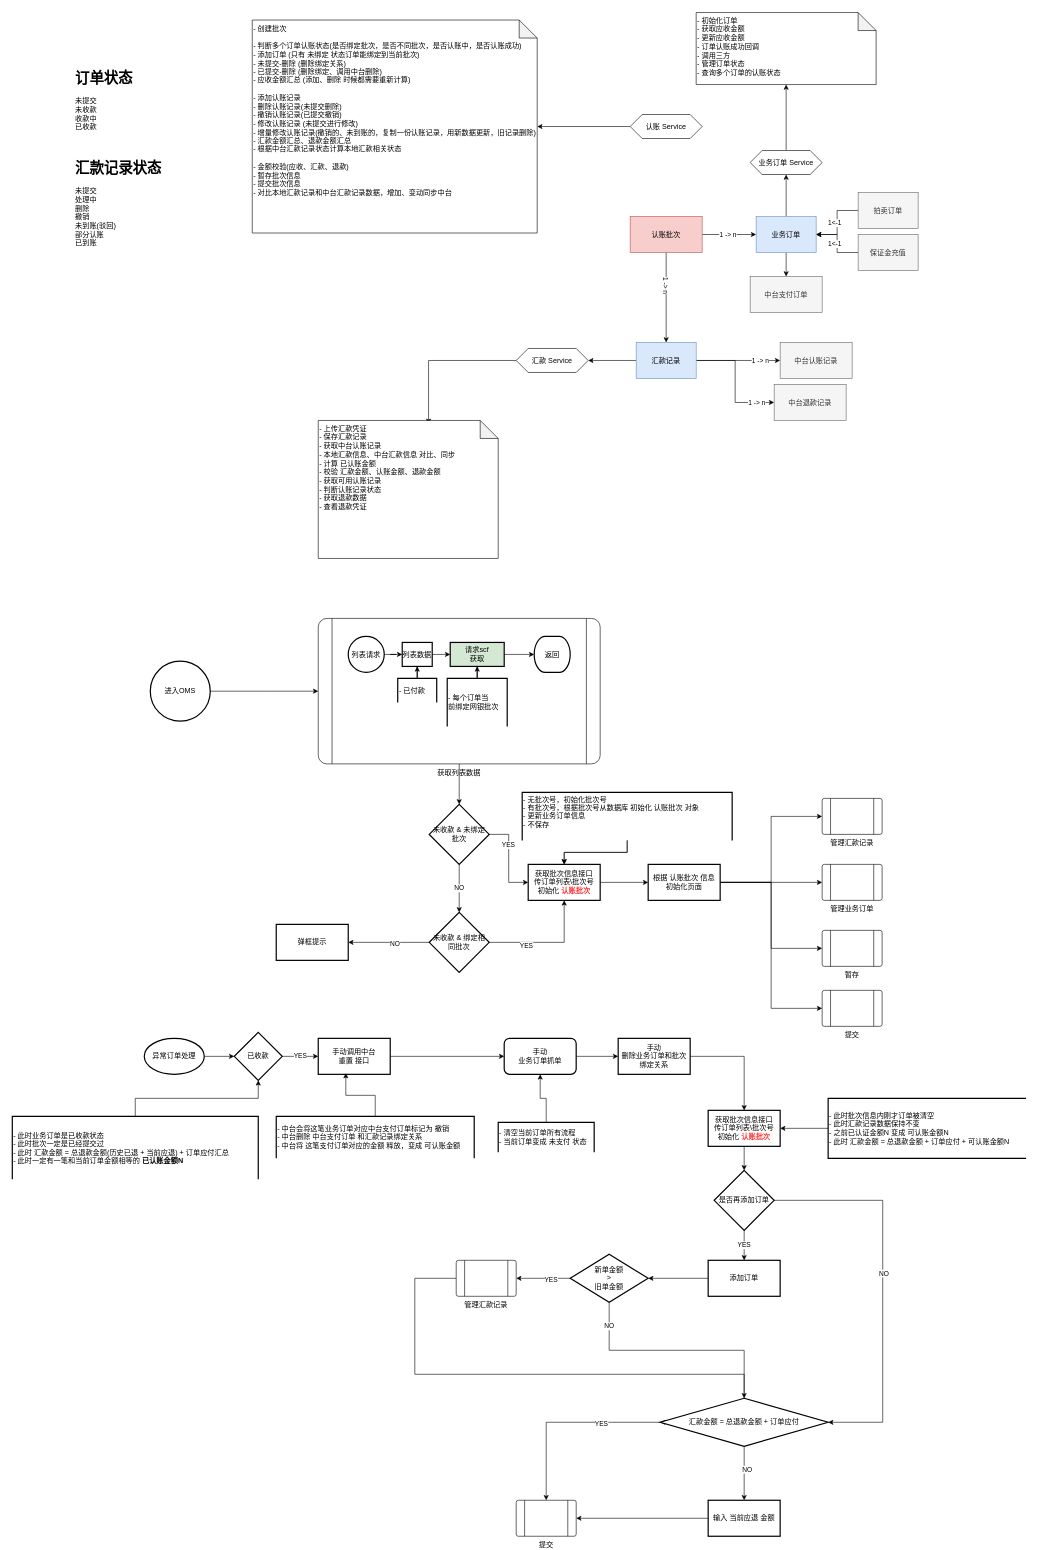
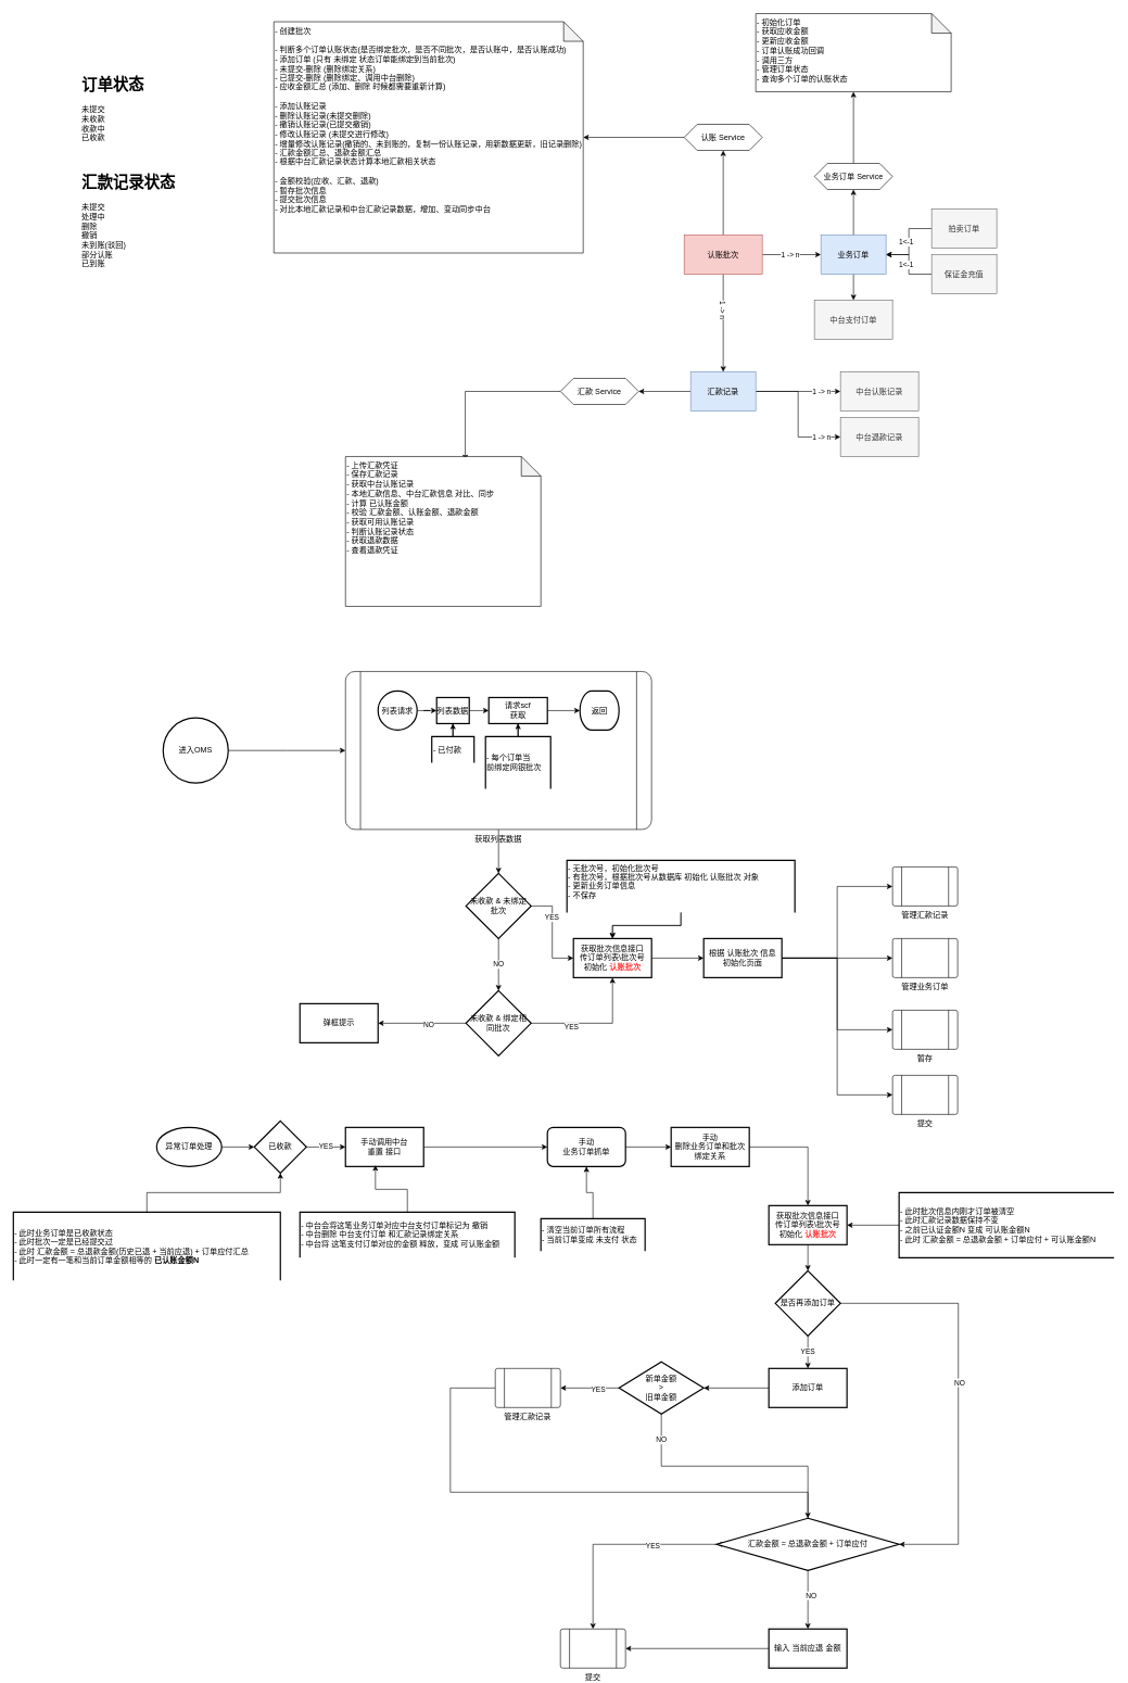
+ <mxCell id="8" style="edgeStyle=orthogonalEdgeStyle;rounded=0;orthogonalLoop=1;jettySize=auto;html=1;" parent="1" source="9" target="20" edge="1"><mxGeometry relative="1" as="geometry" /></mxCell>
- <mxCell id="18" value="中台认账记录" style="whiteSpace=wrap;html=1;fillColor=#f5f5f5;strokeColor=#666666;rounded=0;fontColor=#333333;" parent="1" vertex="1"><mxGeometry x="1300" y="570" width="120" height="60" as="geometry" /></mxCell>
+ <mxCell id="18" value="中台认账记录" style="whiteSpace=wrap;html=1;fillColor=#f5f5f5;strokeColor=#666666;rounded=0;fontColor=#333333;" parent="1" vertex="1"><mxGeometry x="1290" y="570" width="120" height="60" as="geometry" /></mxCell>
- <mxCell id="45" value="请求scf&lt;br&gt;获取" style="whiteSpace=wrap;html=1;strokeWidth=2;fillColor=#d5e8d4;" vertex="1" parent="1"><mxGeometry x="750" y="1070" width="90" height="40" as="geometry" /></mxCell>
+ <mxCell id="45" value="请求scf&lt;br&gt;获取" style="whiteSpace=wrap;html=1;strokeWidth=2;" vertex="1" parent="1"><mxGeometry x="750" y="1070" width="90" height="40" as="geometry" /></mxCell>
